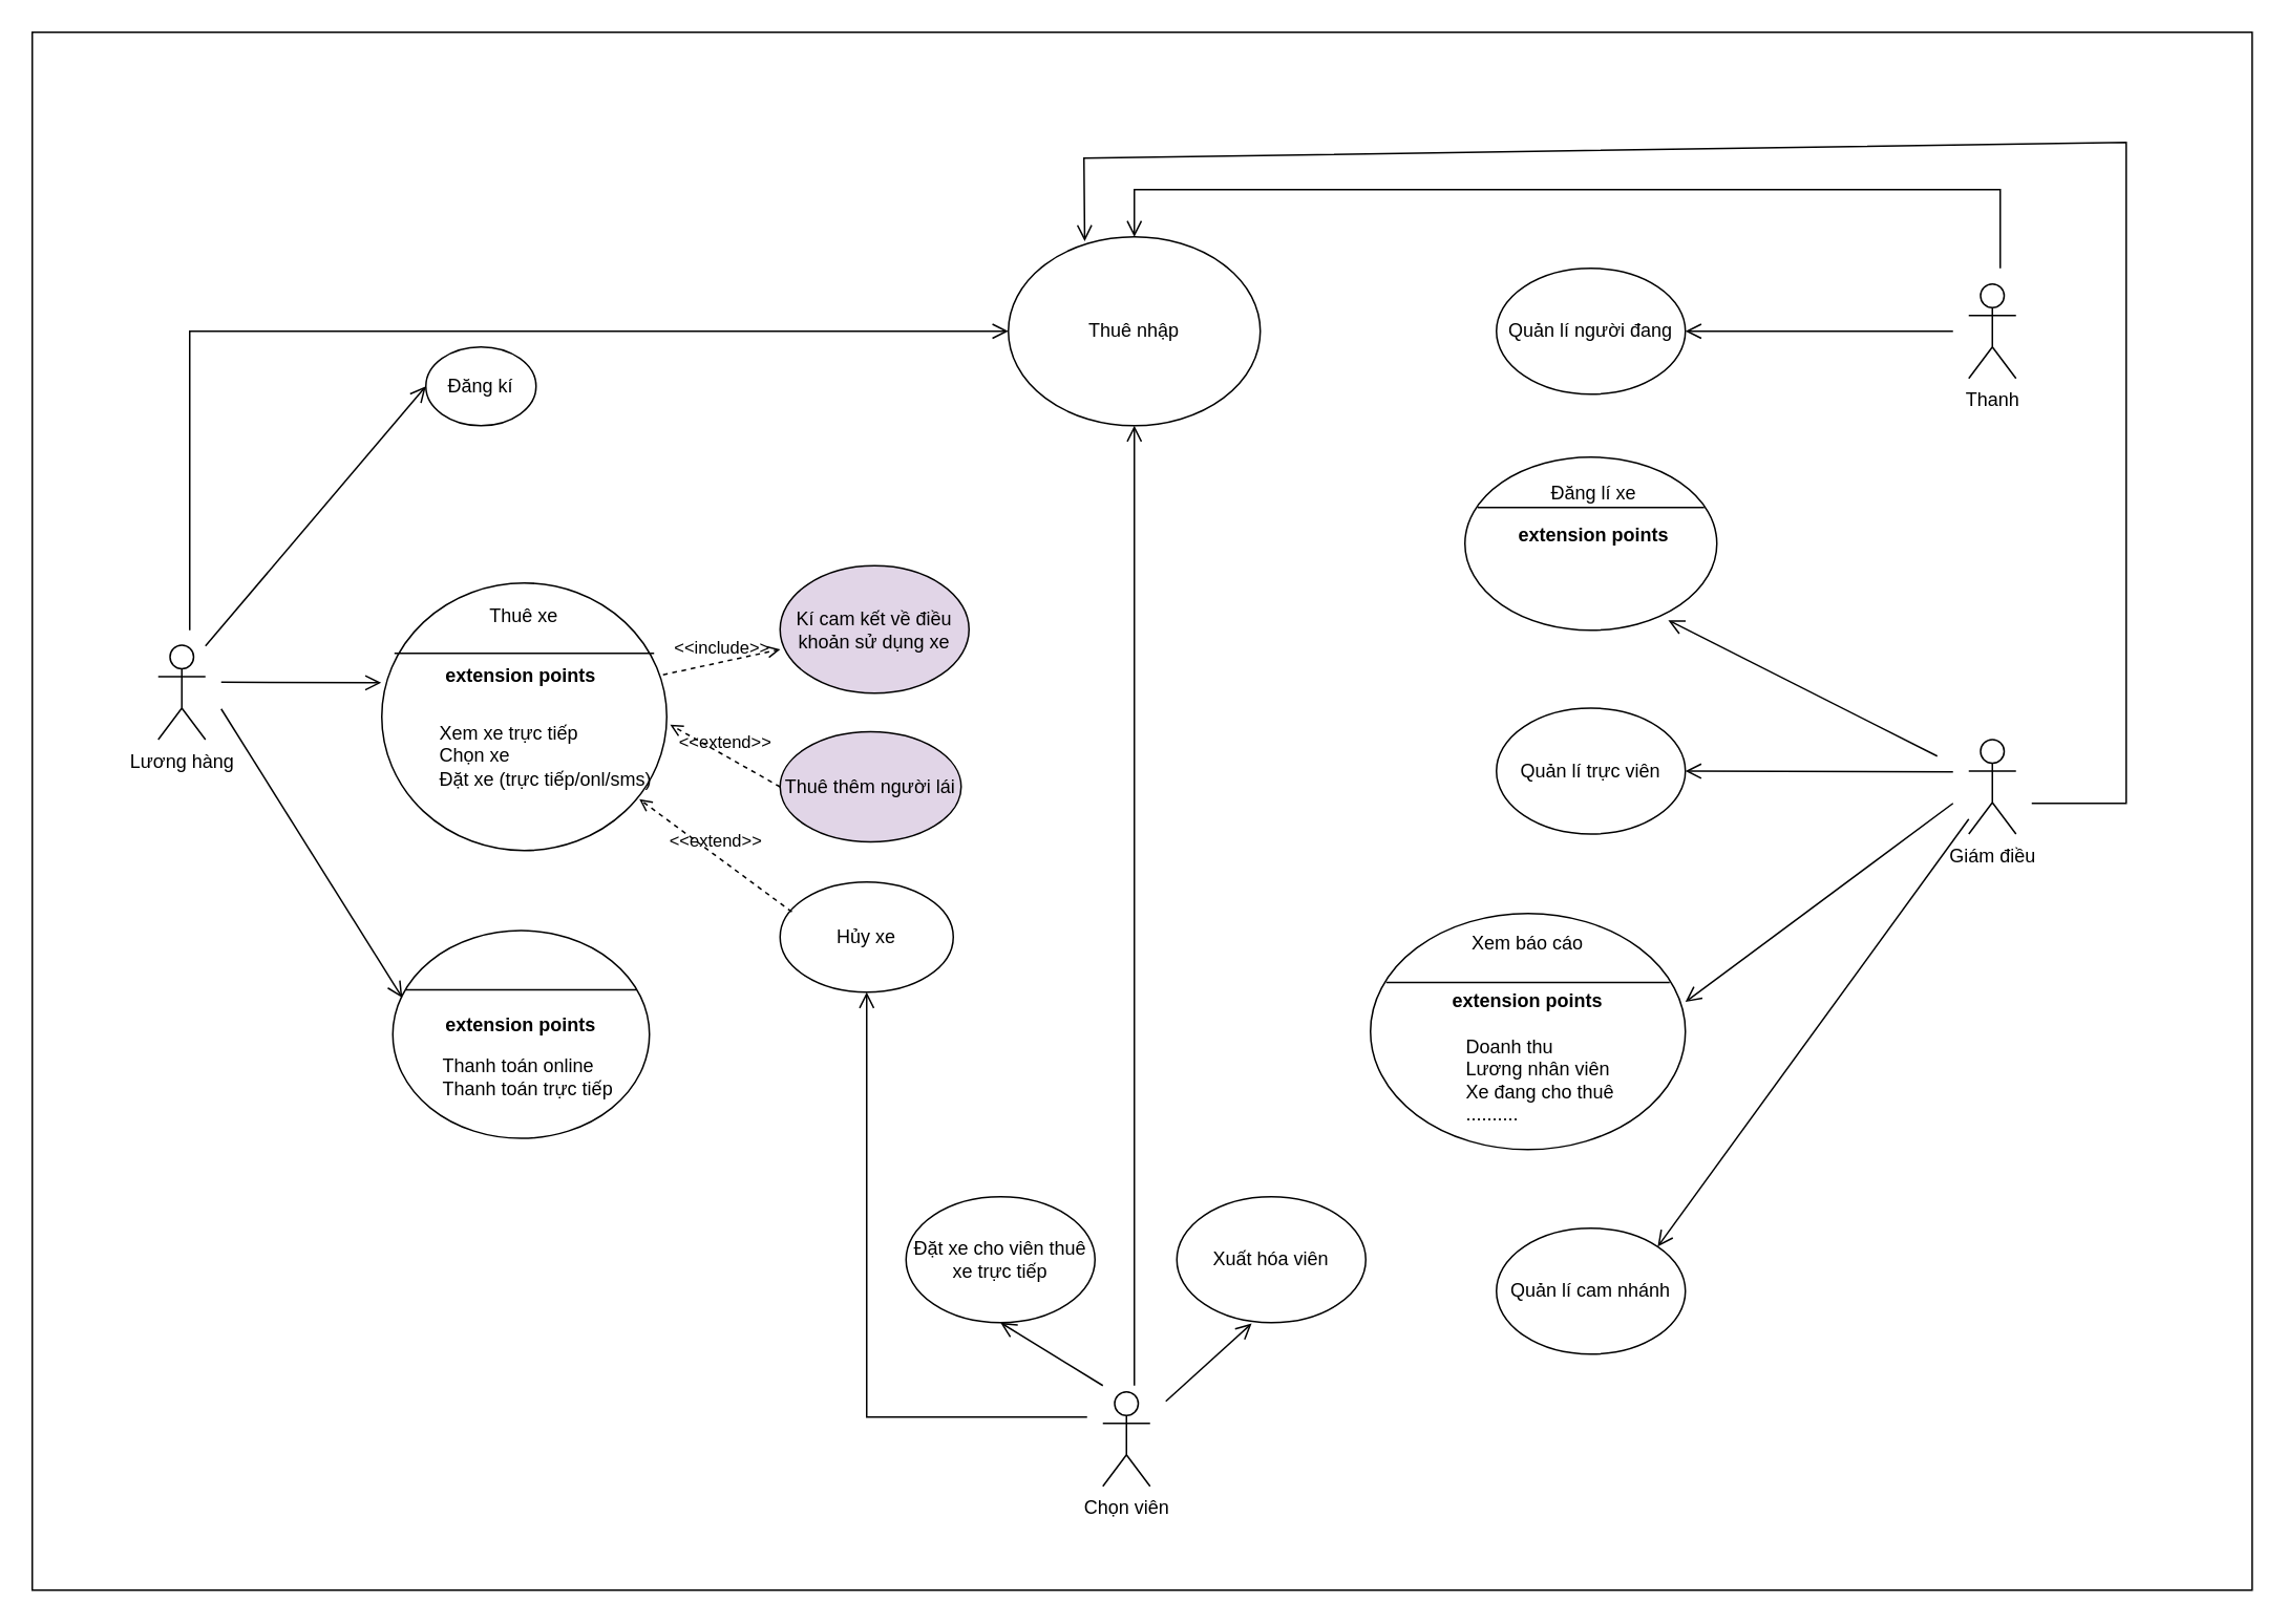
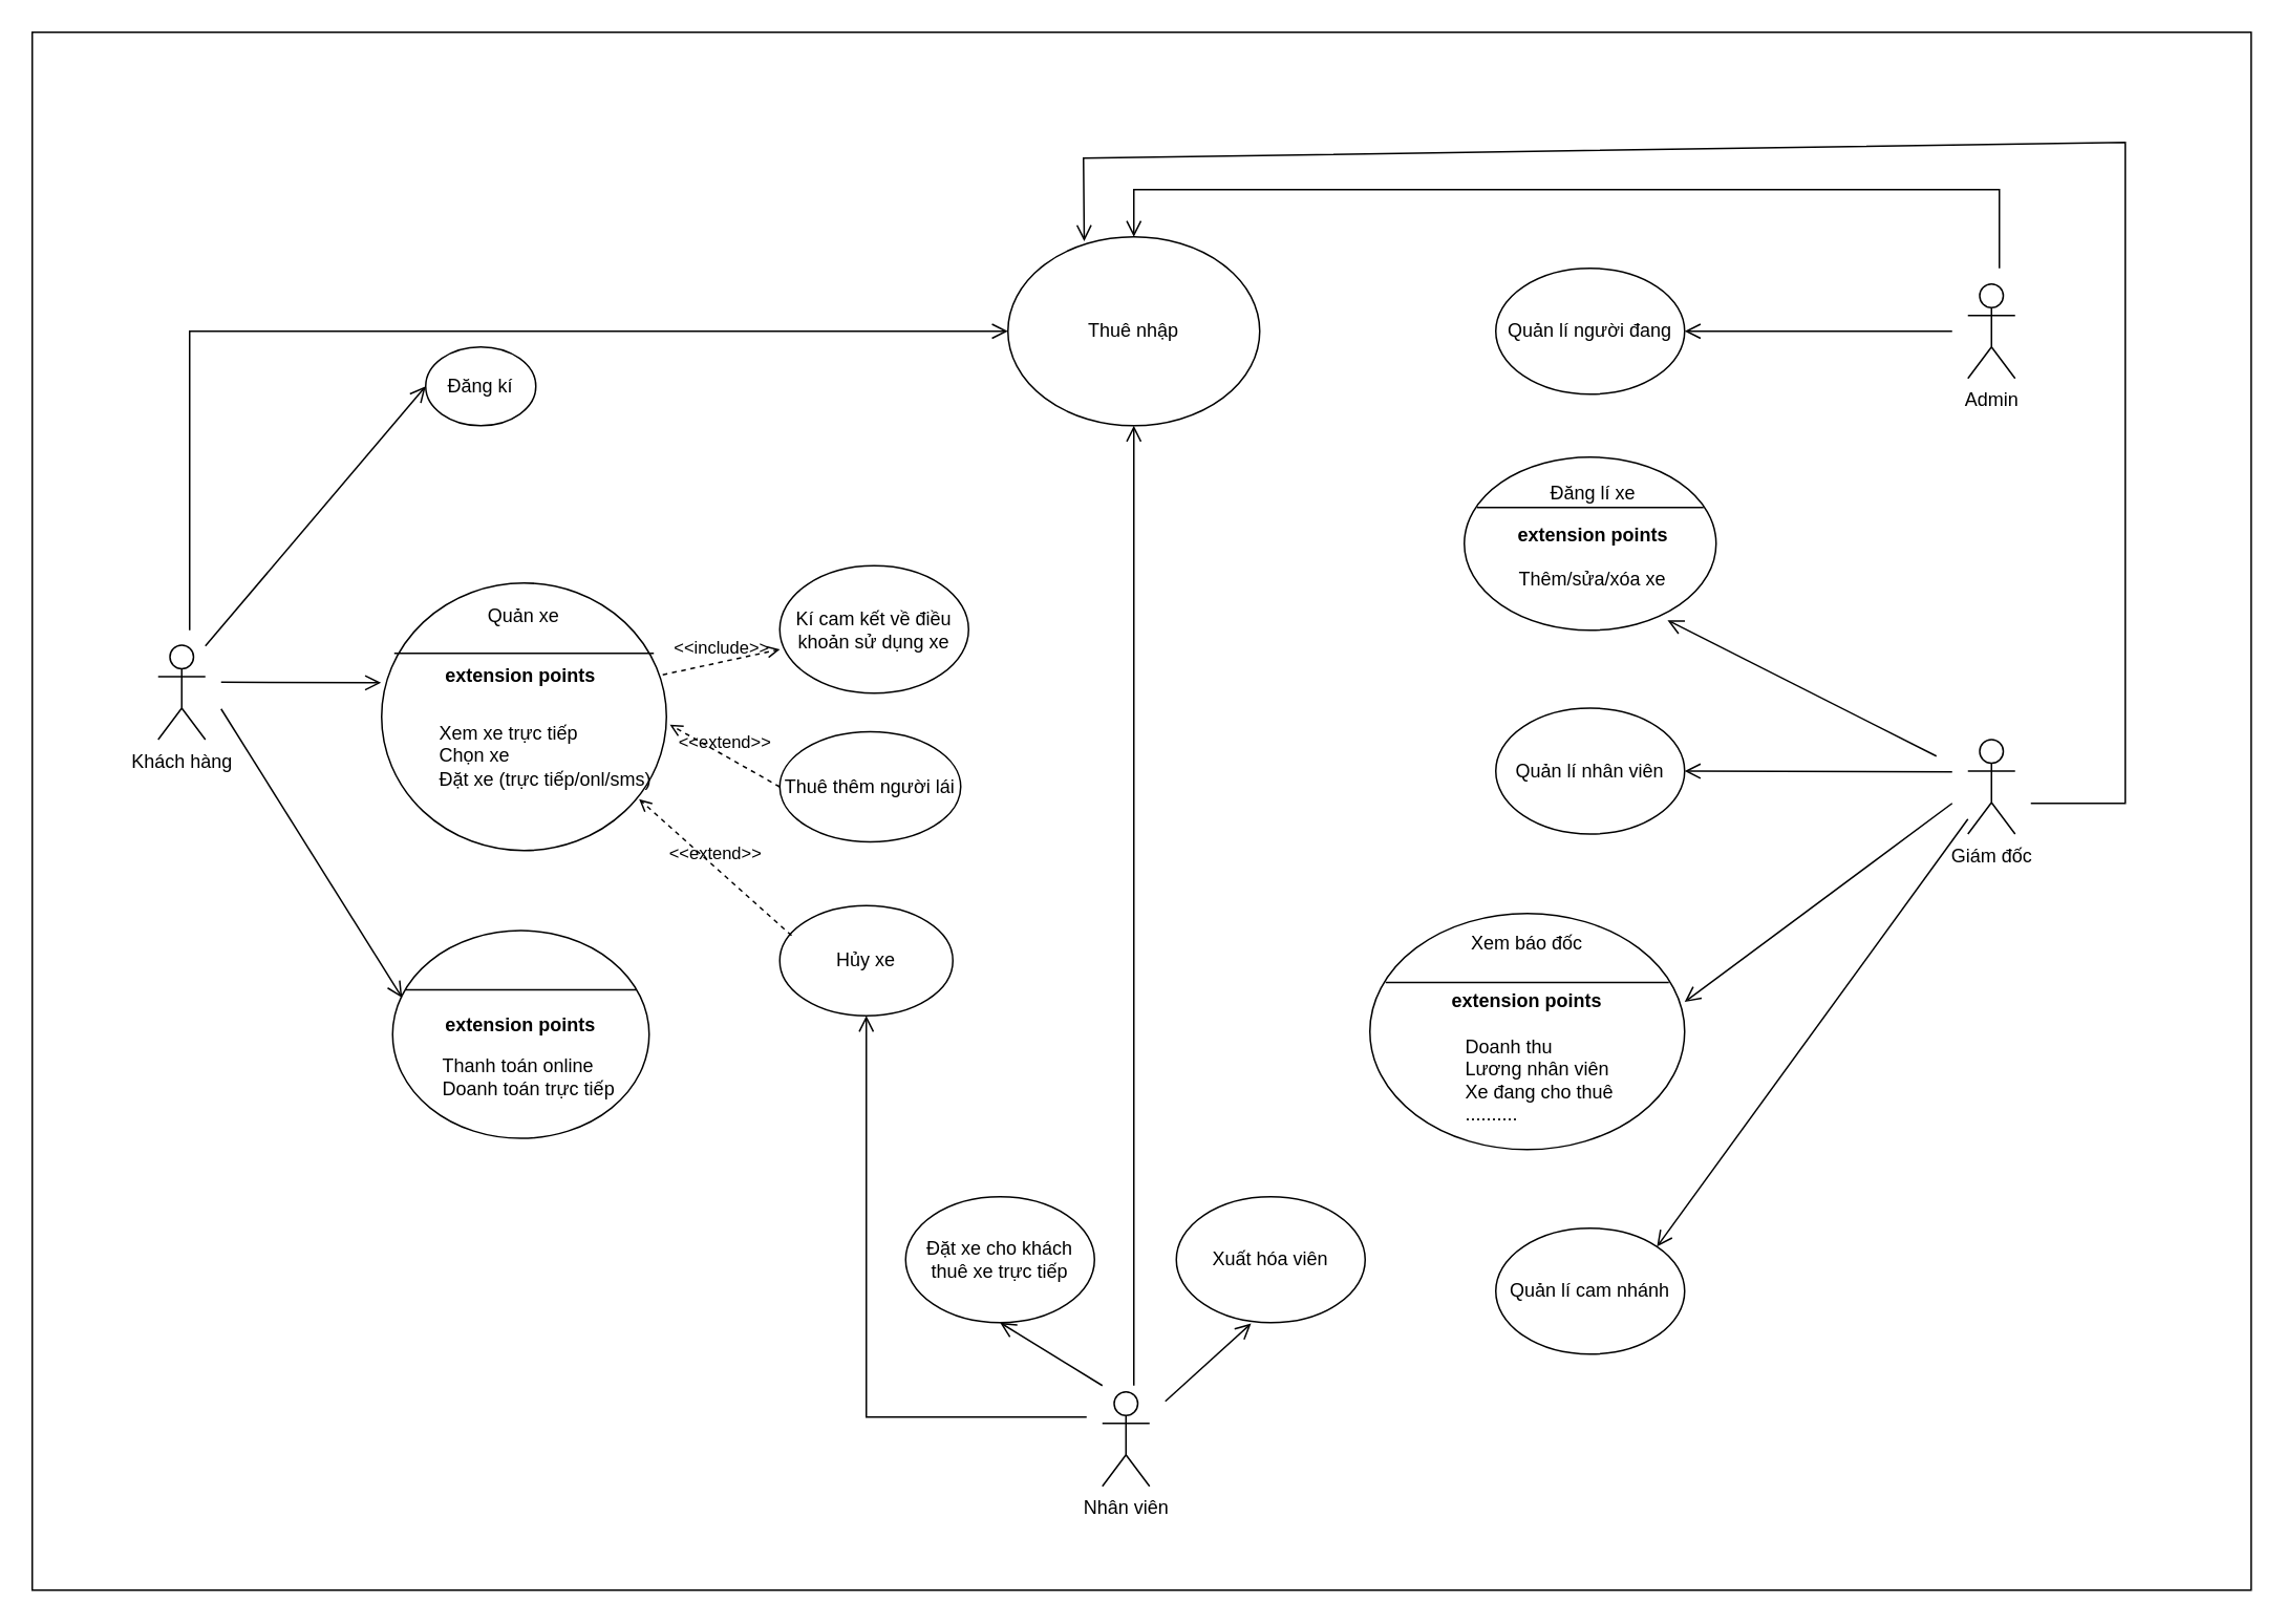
- <mxCell id="6" value="Thanh" style="shape=umlActor;verticalLabelPosition=bottom;verticalAlign=top;html=1;" vertex="1" parent="1"><mxGeometry x="1250" y="180" width="30" height="60" as="geometry" /></mxCell>
+ <mxCell id="6" value="Admin" style="shape=umlActor;verticalLabelPosition=bottom;verticalAlign=top;html=1;" vertex="1" parent="1"><mxGeometry x="1250" y="180" width="30" height="60" as="geometry" /></mxCell>
+ <mxCell id="37" value="Thêm/sửa/xóa xe" style="text;html=1;align=left;verticalAlign=middle;rotatable=0;spacingLeft=25;fillColor=none;strokeColor=none;whiteSpace=wrap;" vertex="1" parent="33"><mxGeometry x="8" y="64.16" width="132" height="27.5" as="geometry" /></mxCell>
- <mxCell id="10" value="Thuê xe" style="html=1;strokeColor=none;fillColor=none;align=center;verticalAlign=middle;rotatable=0;whiteSpace=wrap;" vertex="1" parent="9"><mxGeometry x="10.19" y="1.75" width="160.612" height="38.25" as="geometry" /></mxCell>
+ <mxCell id="10" value="Quản xe" style="html=1;strokeColor=none;fillColor=none;align=center;verticalAlign=middle;rotatable=0;whiteSpace=wrap;" vertex="1" parent="9"><mxGeometry x="10.19" y="1.75" width="160.612" height="38.25" as="geometry" /></mxCell>
- <mxCell id="14" value="Kí cam kết về điều khoản sử dụng xe" style="ellipse;whiteSpace=wrap;html=1;fillColor=#e1d5e7;" vertex="1" parent="1"><mxGeometry x="495" y="359" width="120" height="81" as="geometry" /></mxCell>
+ <mxCell id="14" value="Kí cam kết về điều khoản sử dụng xe" style="ellipse;whiteSpace=wrap;html=1;" vertex="1" parent="1"><mxGeometry x="495" y="359" width="120" height="81" as="geometry" /></mxCell>
- <mxCell id="4" value="Lương hàng" style="shape=umlActor;verticalLabelPosition=bottom;verticalAlign=top;html=1;" vertex="1" parent="1"><mxGeometry x="100" y="409.5" width="30" height="60" as="geometry" /></mxCell>
+ <mxCell id="4" value="Khách hàng" style="shape=umlActor;verticalLabelPosition=bottom;verticalAlign=top;html=1;" vertex="1" parent="1"><mxGeometry x="100" y="409.5" width="30" height="60" as="geometry" /></mxCell>
- <mxCell id="44" value="Quản lí trực viên" style="ellipse;whiteSpace=wrap;html=1;" vertex="1" parent="1"><mxGeometry x="950" y="449.5" width="120" height="80" as="geometry" /></mxCell>
+ <mxCell id="44" value="Quản lí nhân viên" style="ellipse;whiteSpace=wrap;html=1;" vertex="1" parent="1"><mxGeometry x="950" y="449.5" width="120" height="80" as="geometry" /></mxCell>
- <mxCell id="16" value="Thuê thêm người lái" style="ellipse;whiteSpace=wrap;html=1;fillColor=#e1d5e7;" vertex="1" parent="1"><mxGeometry x="495" y="464.5" width="115" height="70" as="geometry" /></mxCell>
+ <mxCell id="16" value="Thuê thêm người lái" style="ellipse;whiteSpace=wrap;html=1;" vertex="1" parent="1"><mxGeometry x="495" y="464.5" width="115" height="70" as="geometry" /></mxCell>
- <mxCell id="5" value="Giám điều" style="shape=umlActor;verticalLabelPosition=bottom;verticalAlign=top;html=1;" vertex="1" parent="1"><mxGeometry x="1250" y="469.5" width="30" height="60" as="geometry" /></mxCell>
+ <mxCell id="5" value="Giám đốc" style="shape=umlActor;verticalLabelPosition=bottom;verticalAlign=top;html=1;" vertex="1" parent="1"><mxGeometry x="1250" y="469.5" width="30" height="60" as="geometry" /></mxCell>
- <mxCell id="15" value="Hủy xe" style="ellipse;whiteSpace=wrap;html=1;" vertex="1" parent="1"><mxGeometry x="495" y="560" width="110" height="70" as="geometry" /></mxCell>
+ <mxCell id="15" value="Hủy xe" style="ellipse;whiteSpace=wrap;html=1;" vertex="1" parent="1"><mxGeometry x="495" y="575" width="110" height="70" as="geometry" /></mxCell>
- <mxCell id="40" value="Xem báo cáo" style="html=1;strokeColor=none;fillColor=none;align=center;verticalAlign=middle;rotatable=0;whiteSpace=wrap;" vertex="1" parent="39"><mxGeometry width="200" height="37.5" as="geometry" /></mxCell>
+ <mxCell id="40" value="Xem báo đốc" style="html=1;strokeColor=none;fillColor=none;align=center;verticalAlign=middle;rotatable=0;whiteSpace=wrap;" vertex="1" parent="39"><mxGeometry width="200" height="37.5" as="geometry" /></mxCell>
- <mxCell id="26" value="Thanh toán online&lt;br&gt;Thanh toán trực tiếp" style="text;html=1;align=left;verticalAlign=middle;rotatable=0;spacingLeft=25;fillColor=none;strokeColor=none;whiteSpace=wrap;" vertex="1" parent="23"><mxGeometry x="5.001" y="76.12" width="163" height="33" as="geometry" /></mxCell>
+ <mxCell id="26" value="Thanh toán online&lt;br&gt;Doanh toán trực tiếp" style="text;html=1;align=left;verticalAlign=middle;rotatable=0;spacingLeft=25;fillColor=none;strokeColor=none;whiteSpace=wrap;" vertex="1" parent="23"><mxGeometry x="5.001" y="76.12" width="163" height="33" as="geometry" /></mxCell>
- <mxCell id="28" value="Đặt xe cho viên thuê xe trực tiếp" style="ellipse;whiteSpace=wrap;html=1;" vertex="1" parent="1"><mxGeometry x="575" y="760" width="120" height="80" as="geometry" /></mxCell>
+ <mxCell id="28" value="Đặt xe cho khách thuê xe trực tiếp" style="ellipse;whiteSpace=wrap;html=1;" vertex="1" parent="1"><mxGeometry x="575" y="760" width="120" height="80" as="geometry" /></mxCell>
- <mxCell id="3" value="Chọn viên" style="shape=umlActor;verticalLabelPosition=bottom;verticalAlign=top;html=1;" vertex="1" parent="1"><mxGeometry x="700" y="884" width="30" height="60" as="geometry" /></mxCell>
+ <mxCell id="3" value="Nhân viên" style="shape=umlActor;verticalLabelPosition=bottom;verticalAlign=top;html=1;" vertex="1" parent="1"><mxGeometry x="700" y="884" width="30" height="60" as="geometry" /></mxCell>
